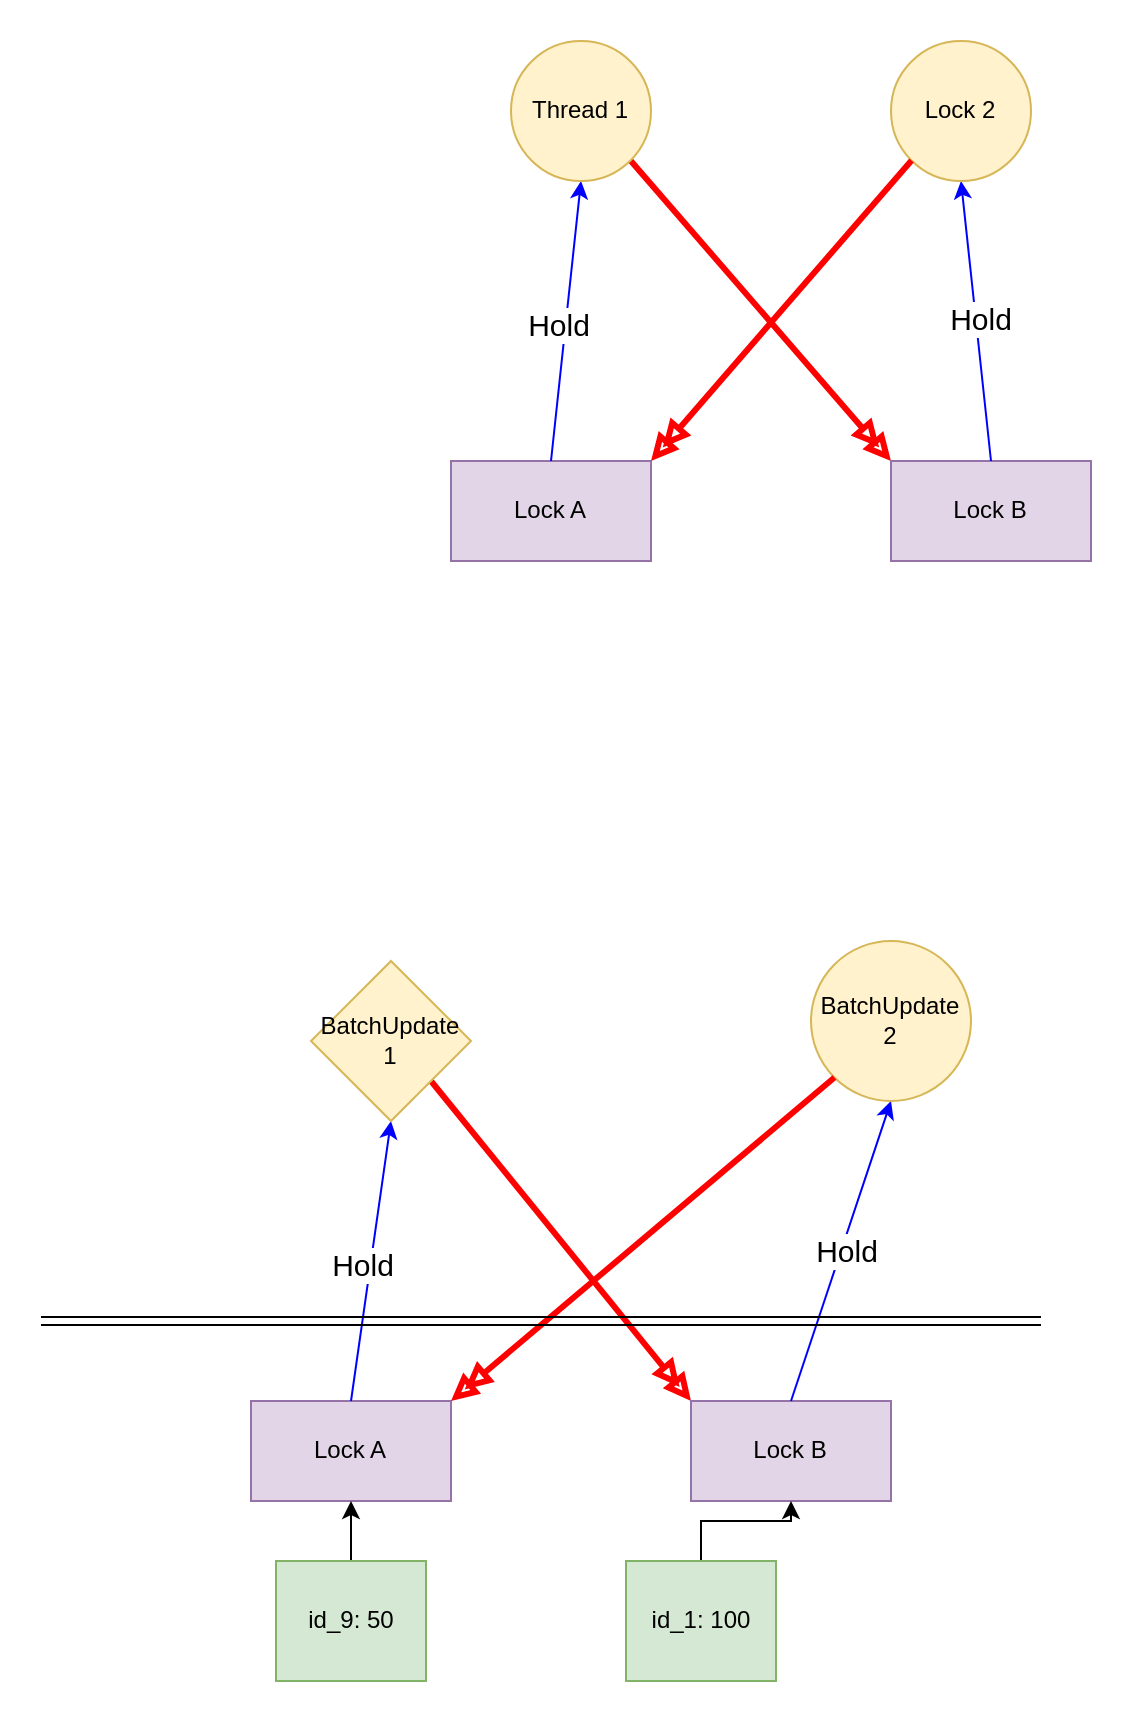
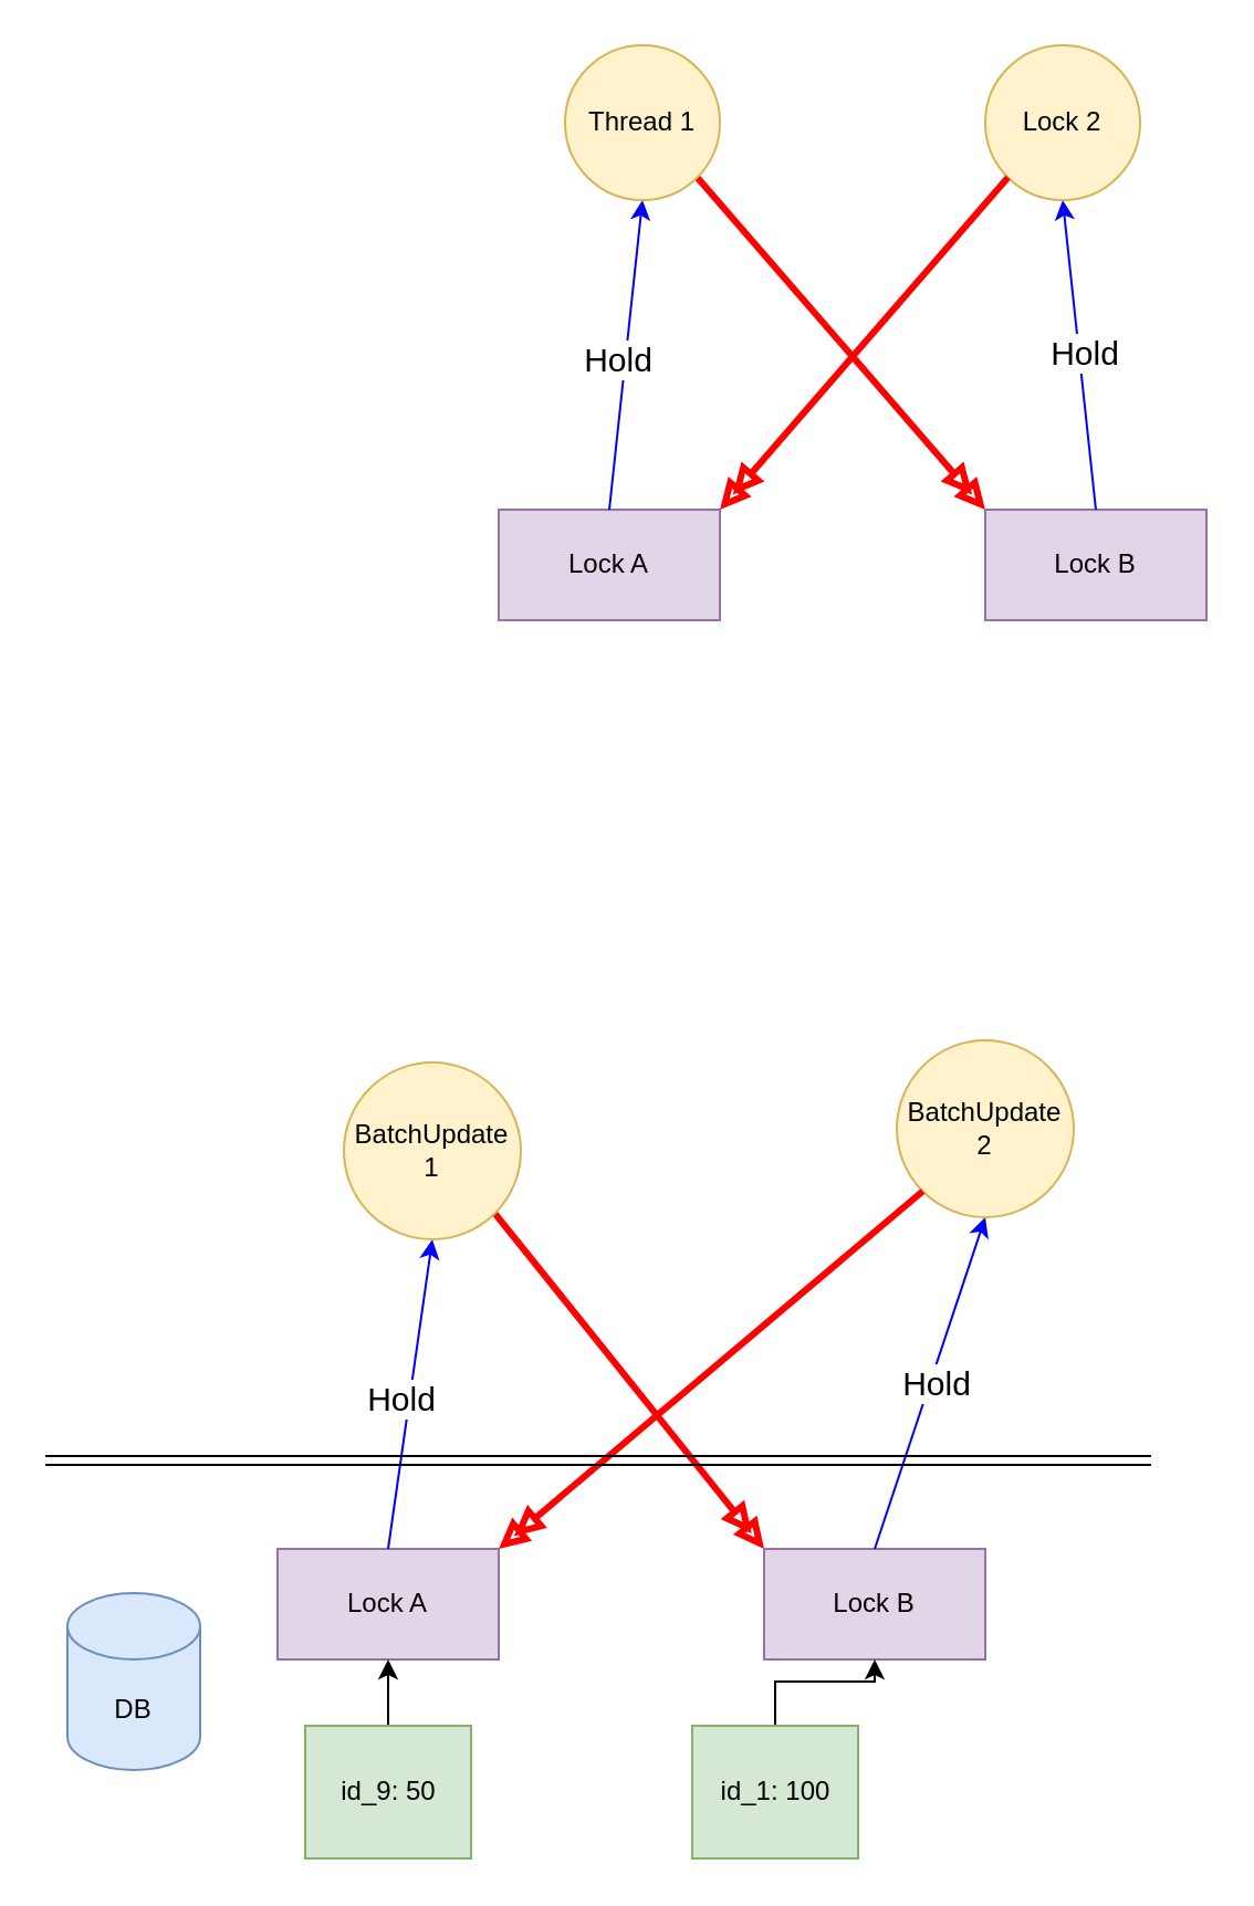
- <mxCell id="17" value="BatchUpdate 1" style="rhombus;whiteSpace=wrap;html=1;aspect=fixed;fillColor=#fff2cc;strokeColor=#d6b656;" vertex="1" parent="1"><mxGeometry x="155" y="480" width="80" height="80" as="geometry" /></mxCell>
+ <mxCell id="17" value="BatchUpdate 1" style="ellipse;whiteSpace=wrap;html=1;aspect=fixed;fillColor=#fff2cc;strokeColor=#d6b656;" vertex="1" parent="1"><mxGeometry x="155" y="480" width="80" height="80" as="geometry" /></mxCell>
+ <mxCell id="27" value="DB" style="shape=cylinder3;whiteSpace=wrap;html=1;boundedLbl=1;backgroundOutline=1;size=15;fillColor=#dae8fc;strokeColor=#6c8ebf;" vertex="1" parent="1"><mxGeometry x="30" y="720" width="60" height="80" as="geometry" /></mxCell>
